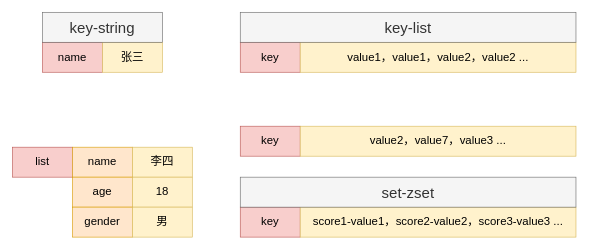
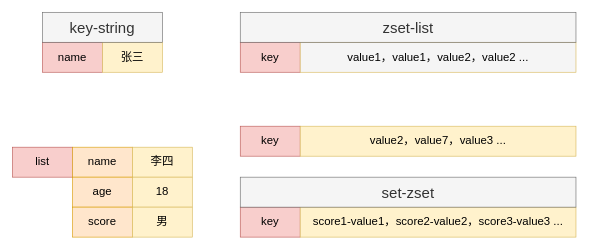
- <mxCell id="15" value="&lt;span style=&quot;color: rgb(51 , 51 , 51) ; font-size: 25px&quot;&gt;key-list&lt;/span&gt;" style="text;html=1;strokeColor=#666666;fillColor=#f5f5f5;align=center;verticalAlign=middle;whiteSpace=wrap;rounded=0;fontColor=#333333;" vertex="1" parent="1"><mxGeometry x="400" y="20" width="560" height="50" as="geometry" /></mxCell>
+ <mxCell id="15" value="&lt;span style=&quot;color: rgb(51 , 51 , 51) ; font-size: 25px&quot;&gt;zset-list&lt;/span&gt;" style="text;html=1;strokeColor=#666666;fillColor=#f5f5f5;align=center;verticalAlign=middle;whiteSpace=wrap;rounded=0;fontColor=#333333;" vertex="1" parent="1"><mxGeometry x="400" y="20" width="560" height="50" as="geometry" /></mxCell>
- <mxCell id="14" value="value1，value1，value2，value2 ..." style="rounded=0;whiteSpace=wrap;html=1;fontSize=19;fillColor=#fff2cc;strokeColor=#d6b656;" vertex="1" parent="1"><mxGeometry x="500" y="70" width="460" height="50" as="geometry" /></mxCell>
+ <mxCell id="14" value="value1，value1，value2，value2 ..." style="rounded=0;whiteSpace=wrap;html=1;fontSize=19;fillColor=#f5f5f5;strokeColor=#d6b656;" vertex="1" parent="1"><mxGeometry x="500" y="70" width="460" height="50" as="geometry" /></mxCell>
- <mxCell id="11" value="gender" style="rounded=0;whiteSpace=wrap;html=1;fillColor=#ffe6cc;strokeColor=#d79b00;fontSize=19;" vertex="1" parent="1"><mxGeometry x="120" y="345" width="100" height="50" as="geometry" /></mxCell>
+ <mxCell id="11" value="score" style="rounded=0;whiteSpace=wrap;html=1;fillColor=#ffe6cc;strokeColor=#d79b00;fontSize=19;" vertex="1" parent="1"><mxGeometry x="120" y="345" width="100" height="50" as="geometry" /></mxCell>
